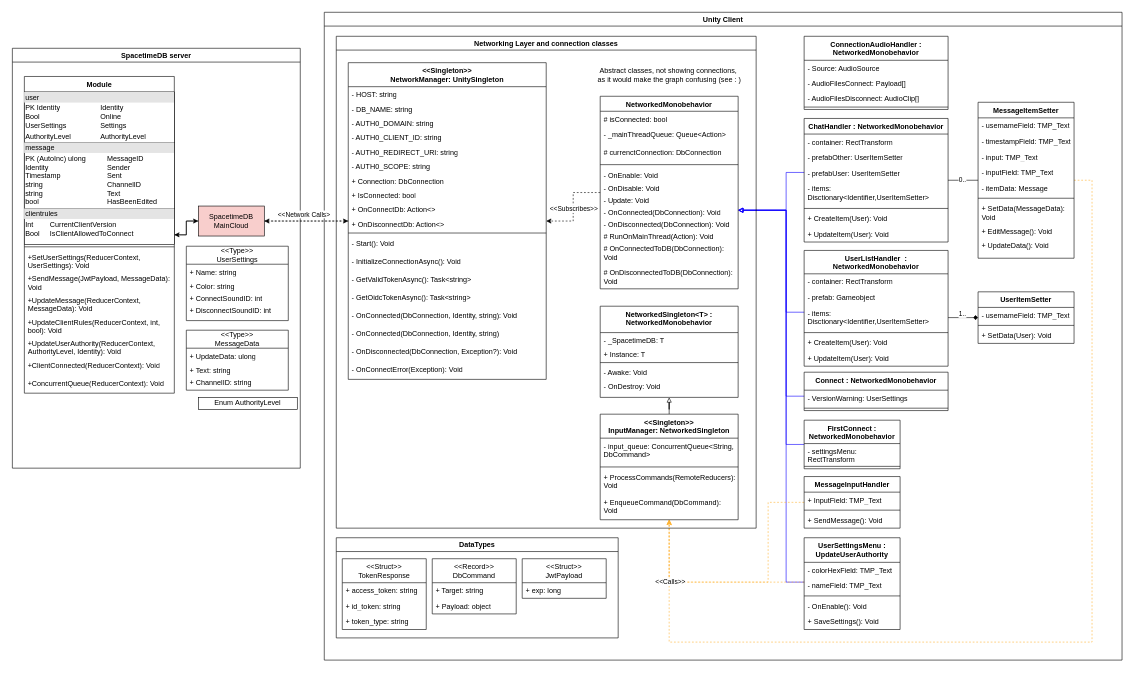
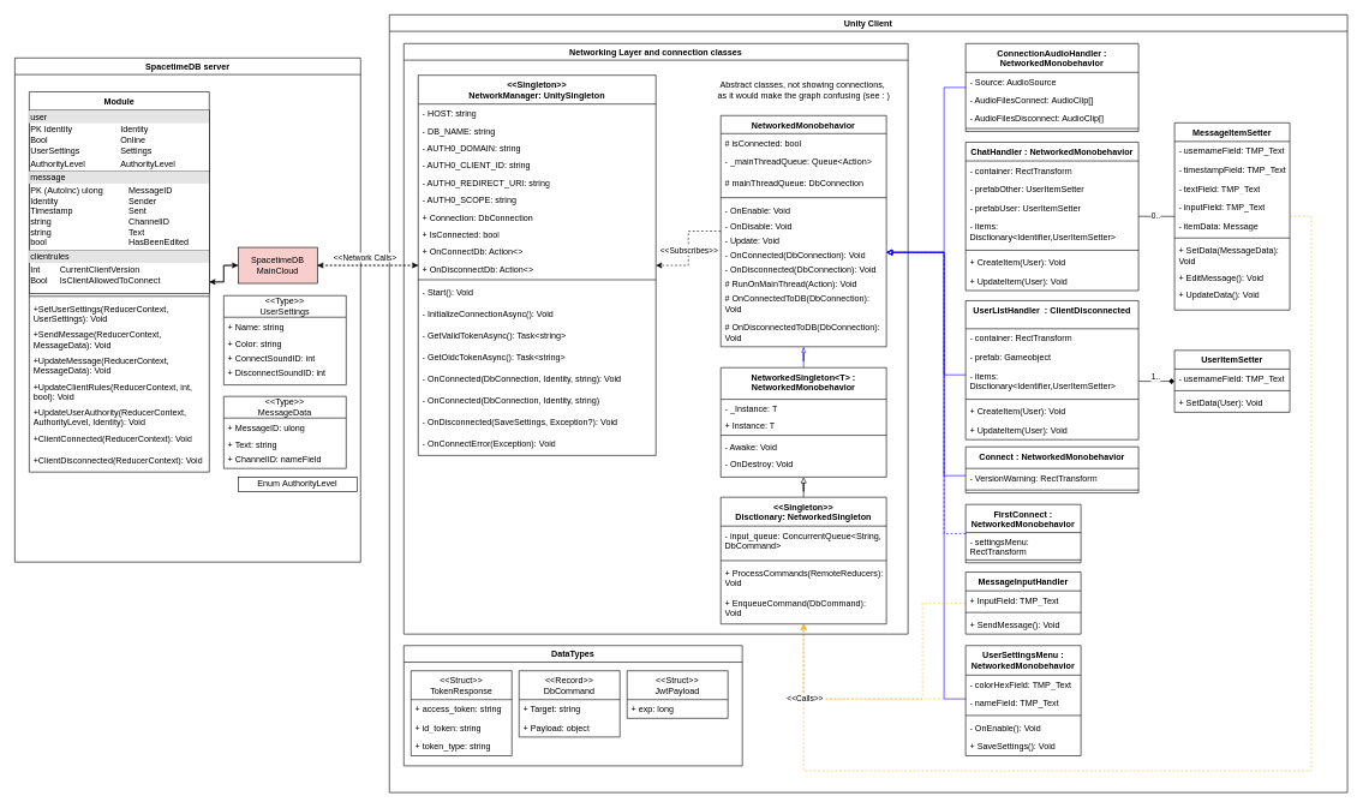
- <mxCell id="56" value="- AudioFilesConnect: Payload[]" style="text;strokeColor=none;fillColor=none;align=left;verticalAlign=top;spacingLeft=4;spacingRight=4;overflow=hidden;rotatable=0;points=[[0,0.5],[1,0.5]];portConstraint=eastwest;whiteSpace=wrap;html=1;" parent="54" vertex="1"><mxGeometry y="66" width="240" height="24" as="geometry" /></mxCell>
+ <mxCell id="56" value="- AudioFilesConnect: AudioClip[]" style="text;strokeColor=none;fillColor=none;align=left;verticalAlign=top;spacingLeft=4;spacingRight=4;overflow=hidden;rotatable=0;points=[[0,0.5],[1,0.5]];portConstraint=eastwest;whiteSpace=wrap;html=1;" parent="54" vertex="1"><mxGeometry y="66" width="240" height="24" as="geometry" /></mxCell>
+ <mxCell id="53" style="edgeStyle=orthogonalEdgeStyle;rounded=0;orthogonalLoop=1;jettySize=auto;html=1;strokeColor=#1000FF;endArrow=block;endFill=0;" edge="1" parent="2" source="54" target="89"><mxGeometry relative="1" as="geometry"><Array as="points"><mxPoint x="770" y="101" /><mxPoint x="770" y="330" /></Array></mxGeometry></mxCell>
- <mxCell id="92" value="&lt;div&gt;# currenctConnection: DbConnection&lt;/div&gt;" style="text;strokeColor=none;fillColor=none;align=left;verticalAlign=top;spacingLeft=4;spacingRight=4;overflow=hidden;rotatable=0;points=[[0,0.5],[1,0.5]];portConstraint=eastwest;whiteSpace=wrap;html=1;" vertex="1" parent="89"><mxGeometry y="80" width="230" height="30" as="geometry" /></mxCell>
+ <mxCell id="92" value="&lt;div&gt;# mainThreadQueue: DbConnection&lt;/div&gt;" style="text;strokeColor=none;fillColor=none;align=left;verticalAlign=top;spacingLeft=4;spacingRight=4;overflow=hidden;rotatable=0;points=[[0,0.5],[1,0.5]];portConstraint=eastwest;whiteSpace=wrap;html=1;" vertex="1" parent="89"><mxGeometry y="80" width="230" height="30" as="geometry" /></mxCell>
- <mxCell id="44" value="- input: TMP_Text" style="text;strokeColor=none;fillColor=none;align=left;verticalAlign=top;spacingLeft=4;spacingRight=4;overflow=hidden;rotatable=0;points=[[0,0.5],[1,0.5]];portConstraint=eastwest;whiteSpace=wrap;html=1;" parent="41" vertex="1"><mxGeometry y="78" width="160" height="26" as="geometry" /></mxCell>
+ <mxCell id="44" value="- textField: TMP_Text" style="text;strokeColor=none;fillColor=none;align=left;verticalAlign=top;spacingLeft=4;spacingRight=4;overflow=hidden;rotatable=0;points=[[0,0.5],[1,0.5]];portConstraint=eastwest;whiteSpace=wrap;html=1;" parent="41" vertex="1"><mxGeometry y="78" width="160" height="26" as="geometry" /></mxCell>
- <mxCell id="30" style="edgeStyle=orthogonalEdgeStyle;rounded=0;orthogonalLoop=1;jettySize=auto;html=1;strokeColor=#1000FF;endArrow=block;endFill=0;" edge="1" parent="2" source="31" target="89"><mxGeometry relative="1" as="geometry"><Array as="points"><mxPoint x="770" y="267" /><mxPoint x="770" y="330" /></Array></mxGeometry></mxCell>
- <mxCell id="4" value="UserListHandler&amp;nbsp;&amp;nbsp;: NetworkedMonobehavior" style="swimlane;fontStyle=1;align=center;verticalAlign=top;childLayout=stackLayout;horizontal=1;startSize=39;horizontalStack=0;resizeParent=1;resizeParentMax=0;resizeLast=0;collapsible=1;marginBottom=0;whiteSpace=wrap;html=1;" parent="2" vertex="1"><mxGeometry x="800" y="397" width="240" height="193" as="geometry" /></mxCell>
+ <mxCell id="4" value="UserListHandler&amp;nbsp;&amp;nbsp;: ClientDisconnected" style="swimlane;fontStyle=1;align=center;verticalAlign=top;childLayout=stackLayout;horizontal=1;startSize=39;horizontalStack=0;resizeParent=1;resizeParentMax=0;resizeLast=0;collapsible=1;marginBottom=0;whiteSpace=wrap;html=1;" parent="2" vertex="1"><mxGeometry x="800" y="397" width="240" height="193" as="geometry" /></mxCell>
- <mxCell id="137" value="+SendMessage(JwtPayload, MessageData): Void" style="text;strokeColor=none;fillColor=none;align=left;verticalAlign=top;spacingLeft=4;spacingRight=4;overflow=hidden;rotatable=0;points=[[0,0.5],[1,0.5]];portConstraint=eastwest;whiteSpace=wrap;html=1;" parent="131" vertex="1"><mxGeometry y="324" width="250" height="36" as="geometry" /></mxCell>
+ <mxCell id="137" value="+SendMessage(ReducerContext, MessageData): Void" style="text;strokeColor=none;fillColor=none;align=left;verticalAlign=top;spacingLeft=4;spacingRight=4;overflow=hidden;rotatable=0;points=[[0,0.5],[1,0.5]];portConstraint=eastwest;whiteSpace=wrap;html=1;" parent="131" vertex="1"><mxGeometry y="324" width="250" height="36" as="geometry" /></mxCell>
+ <mxCell id="110" style="edgeStyle=orthogonalEdgeStyle;rounded=0;orthogonalLoop=1;jettySize=auto;html=1;endArrow=blockThin;endFill=0;strokeColor=#1000FF;" edge="1" parent="67" source="104" target="89"><mxGeometry relative="1" as="geometry" /></mxCell>
- <mxCell id="105" value="- _SpacetimeDB: T" style="text;strokeColor=none;fillColor=none;align=left;verticalAlign=top;spacingLeft=4;spacingRight=4;overflow=hidden;rotatable=0;points=[[0,0.5],[1,0.5]];portConstraint=eastwest;whiteSpace=wrap;html=1;" vertex="1" parent="104"><mxGeometry y="44" width="230" height="23" as="geometry" /></mxCell>
+ <mxCell id="105" value="- _Instance: T" style="text;strokeColor=none;fillColor=none;align=left;verticalAlign=top;spacingLeft=4;spacingRight=4;overflow=hidden;rotatable=0;points=[[0,0.5],[1,0.5]];portConstraint=eastwest;whiteSpace=wrap;html=1;" vertex="1" parent="104"><mxGeometry y="44" width="230" height="23" as="geometry" /></mxCell>
- <mxCell id="86" value="-&amp;nbsp;&lt;span style=&quot;background-color: transparent;&quot;&gt;OnDisconnected(DbConnection, Exception?): Void&lt;/span&gt;" style="text;strokeColor=none;fillColor=none;align=left;verticalAlign=top;spacingLeft=4;spacingRight=4;overflow=hidden;rotatable=0;points=[[0,0.5],[1,0.5]];portConstraint=eastwest;whiteSpace=wrap;html=1;" parent="68" vertex="1"><mxGeometry y="468" width="330" height="30" as="geometry" /></mxCell>
+ <mxCell id="86" value="-&amp;nbsp;&lt;span style=&quot;background-color: transparent;&quot;&gt;OnDisconnected(SaveSettings, Exception?): Void&lt;/span&gt;" style="text;strokeColor=none;fillColor=none;align=left;verticalAlign=top;spacingLeft=4;spacingRight=4;overflow=hidden;rotatable=0;points=[[0,0.5],[1,0.5]];portConstraint=eastwest;whiteSpace=wrap;html=1;" parent="68" vertex="1"><mxGeometry y="468" width="330" height="30" as="geometry" /></mxCell>
- <mxCell id="149" value="+ UpdateData: ulong" style="text;strokeColor=none;fillColor=none;align=left;verticalAlign=top;spacingLeft=4;spacingRight=4;overflow=hidden;rotatable=0;points=[[0,0.5],[1,0.5]];portConstraint=eastwest;whiteSpace=wrap;html=1;" vertex="1" parent="148"><mxGeometry y="30" width="170" height="24" as="geometry" /></mxCell>
+ <mxCell id="149" value="+ MessageID: ulong" style="text;strokeColor=none;fillColor=none;align=left;verticalAlign=top;spacingLeft=4;spacingRight=4;overflow=hidden;rotatable=0;points=[[0,0.5],[1,0.5]];portConstraint=eastwest;whiteSpace=wrap;html=1;" vertex="1" parent="148"><mxGeometry y="30" width="170" height="24" as="geometry" /></mxCell>
- <mxCell id="151" value="+ ChannelID: string" style="text;strokeColor=none;fillColor=none;align=left;verticalAlign=top;spacingLeft=4;spacingRight=4;overflow=hidden;rotatable=0;points=[[0,0.5],[1,0.5]];portConstraint=eastwest;whiteSpace=wrap;html=1;" vertex="1" parent="148"><mxGeometry y="74" width="170" height="26" as="geometry" /></mxCell>
+ <mxCell id="151" value="+ ChannelID: nameField" style="text;strokeColor=none;fillColor=none;align=left;verticalAlign=top;spacingLeft=4;spacingRight=4;overflow=hidden;rotatable=0;points=[[0,0.5],[1,0.5]];portConstraint=eastwest;whiteSpace=wrap;html=1;" vertex="1" parent="148"><mxGeometry y="74" width="170" height="26" as="geometry" /></mxCell>
- <mxCell id="142" value="+ConcurrentQueue(ReducerContext): Void" style="text;strokeColor=none;fillColor=none;align=left;verticalAlign=top;spacingLeft=4;spacingRight=4;overflow=hidden;rotatable=0;points=[[0,0.5],[1,0.5]];portConstraint=eastwest;whiteSpace=wrap;html=1;" parent="131" vertex="1"><mxGeometry y="498" width="250" height="30" as="geometry" /></mxCell>
+ <mxCell id="142" value="+ClientDisconnected(ReducerContext): Void" style="text;strokeColor=none;fillColor=none;align=left;verticalAlign=top;spacingLeft=4;spacingRight=4;overflow=hidden;rotatable=0;points=[[0,0.5],[1,0.5]];portConstraint=eastwest;whiteSpace=wrap;html=1;" parent="131" vertex="1"><mxGeometry y="498" width="250" height="30" as="geometry" /></mxCell>
- <mxCell id="61" value="- VersionWarning: UserSettings" style="text;strokeColor=none;fillColor=none;align=left;verticalAlign=top;spacingLeft=4;spacingRight=4;overflow=hidden;rotatable=0;points=[[0,0.5],[1,0.5]];portConstraint=eastwest;whiteSpace=wrap;html=1;" vertex="1" parent="60"><mxGeometry y="30" width="240" height="26" as="geometry" /></mxCell>
+ <mxCell id="61" value="- VersionWarning: RectTransform" style="text;strokeColor=none;fillColor=none;align=left;verticalAlign=top;spacingLeft=4;spacingRight=4;overflow=hidden;rotatable=0;points=[[0,0.5],[1,0.5]];portConstraint=eastwest;whiteSpace=wrap;html=1;" vertex="1" parent="60"><mxGeometry y="30" width="240" height="26" as="geometry" /></mxCell>
- <mxCell id="112" value="&amp;lt;&amp;lt;Singleton&amp;gt;&amp;gt;&lt;div&gt;InputManager:&amp;nbsp;&lt;span style=&quot;background-color: transparent; color: light-dark(rgb(0, 0, 0), rgb(255, 255, 255));&quot;&gt;NetworkedSingleton&lt;/span&gt;&lt;/div&gt;" style="swimlane;fontStyle=1;align=center;verticalAlign=top;childLayout=stackLayout;horizontal=1;startSize=40;horizontalStack=0;resizeParent=1;resizeParentMax=0;resizeLast=0;collapsible=1;marginBottom=0;whiteSpace=wrap;html=1;" parent="67" vertex="1"><mxGeometry x="440" y="630" width="230" height="176" as="geometry"><mxRectangle x="440" y="250" width="200" height="30" as="alternateBounds" /></mxGeometry></mxCell>
+ <mxCell id="112" value="&amp;lt;&amp;lt;Singleton&amp;gt;&amp;gt;&lt;div&gt;Disctionary:&amp;nbsp;&lt;span style=&quot;background-color: transparent; color: light-dark(rgb(0, 0, 0), rgb(255, 255, 255));&quot;&gt;NetworkedSingleton&lt;/span&gt;&lt;/div&gt;" style="swimlane;fontStyle=1;align=center;verticalAlign=top;childLayout=stackLayout;horizontal=1;startSize=40;horizontalStack=0;resizeParent=1;resizeParentMax=0;resizeLast=0;collapsible=1;marginBottom=0;whiteSpace=wrap;html=1;" parent="67" vertex="1"><mxGeometry x="440" y="630" width="230" height="176" as="geometry"><mxRectangle x="440" y="250" width="200" height="30" as="alternateBounds" /></mxGeometry></mxCell>
- <mxCell id="63" style="edgeStyle=orthogonalEdgeStyle;rounded=0;orthogonalLoop=1;jettySize=auto;html=1;strokeColor=#1000FF;endArrow=block;endFill=0;" edge="1" parent="2" source="64" target="89"><mxGeometry relative="1" as="geometry"><Array as="points"><mxPoint x="770" y="720" /><mxPoint x="770" y="330" /></Array></mxGeometry></mxCell>
+ <mxCell id="63" style="edgeStyle=orthogonalEdgeStyle;rounded=0;orthogonalLoop=1;jettySize=auto;html=1;strokeColor=#1000FF;endArrow=block;endFill=0;dashed=1;" edge="1" parent="2" source="64" target="89"><mxGeometry relative="1" as="geometry"><Array as="points"><mxPoint x="770" y="720" /><mxPoint x="770" y="330" /></Array></mxGeometry></mxCell>
- <mxCell id="13" value="UserSettingsMenu&amp;nbsp;: UpdateUserAuthority" style="swimlane;fontStyle=1;align=center;verticalAlign=top;childLayout=stackLayout;horizontal=1;startSize=41;horizontalStack=0;resizeParent=1;resizeParentMax=0;resizeLast=0;collapsible=1;marginBottom=0;whiteSpace=wrap;html=1;" parent="2" vertex="1"><mxGeometry x="800" y="876" width="160" height="153" as="geometry"><mxRectangle x="810" y="847" width="280" height="41" as="alternateBounds" /></mxGeometry></mxCell>
+ <mxCell id="13" value="UserSettingsMenu&amp;nbsp;: NetworkedMonobehavior" style="swimlane;fontStyle=1;align=center;verticalAlign=top;childLayout=stackLayout;horizontal=1;startSize=41;horizontalStack=0;resizeParent=1;resizeParentMax=0;resizeLast=0;collapsible=1;marginBottom=0;whiteSpace=wrap;html=1;" parent="2" vertex="1"><mxGeometry x="800" y="876" width="160" height="153" as="geometry"><mxRectangle x="810" y="847" width="280" height="41" as="alternateBounds" /></mxGeometry></mxCell>
